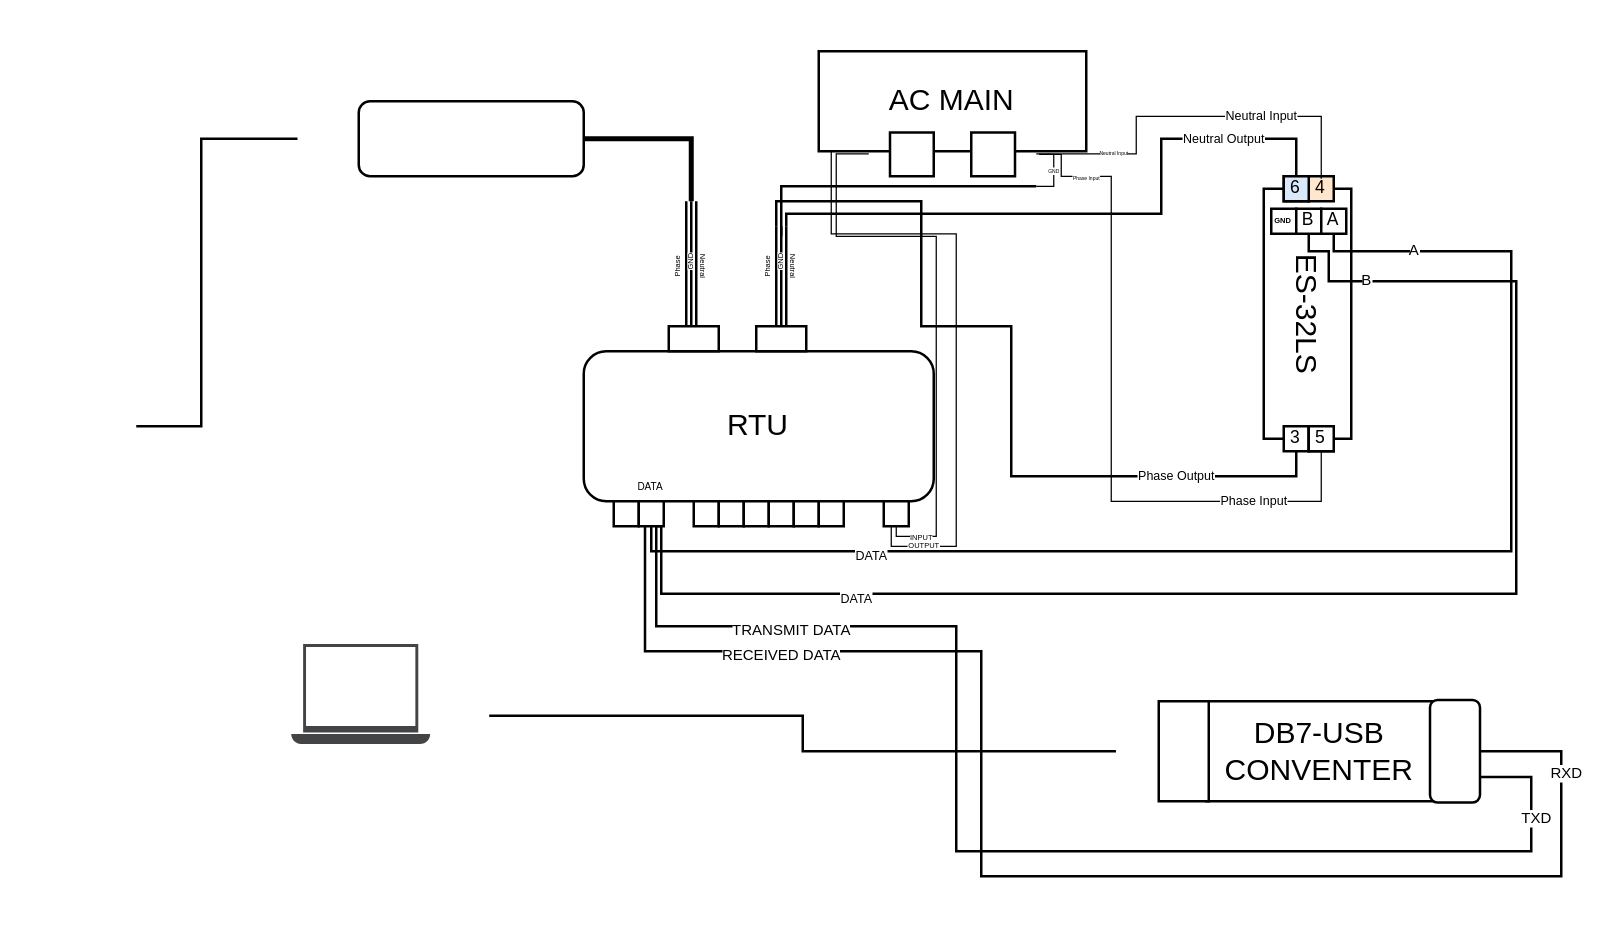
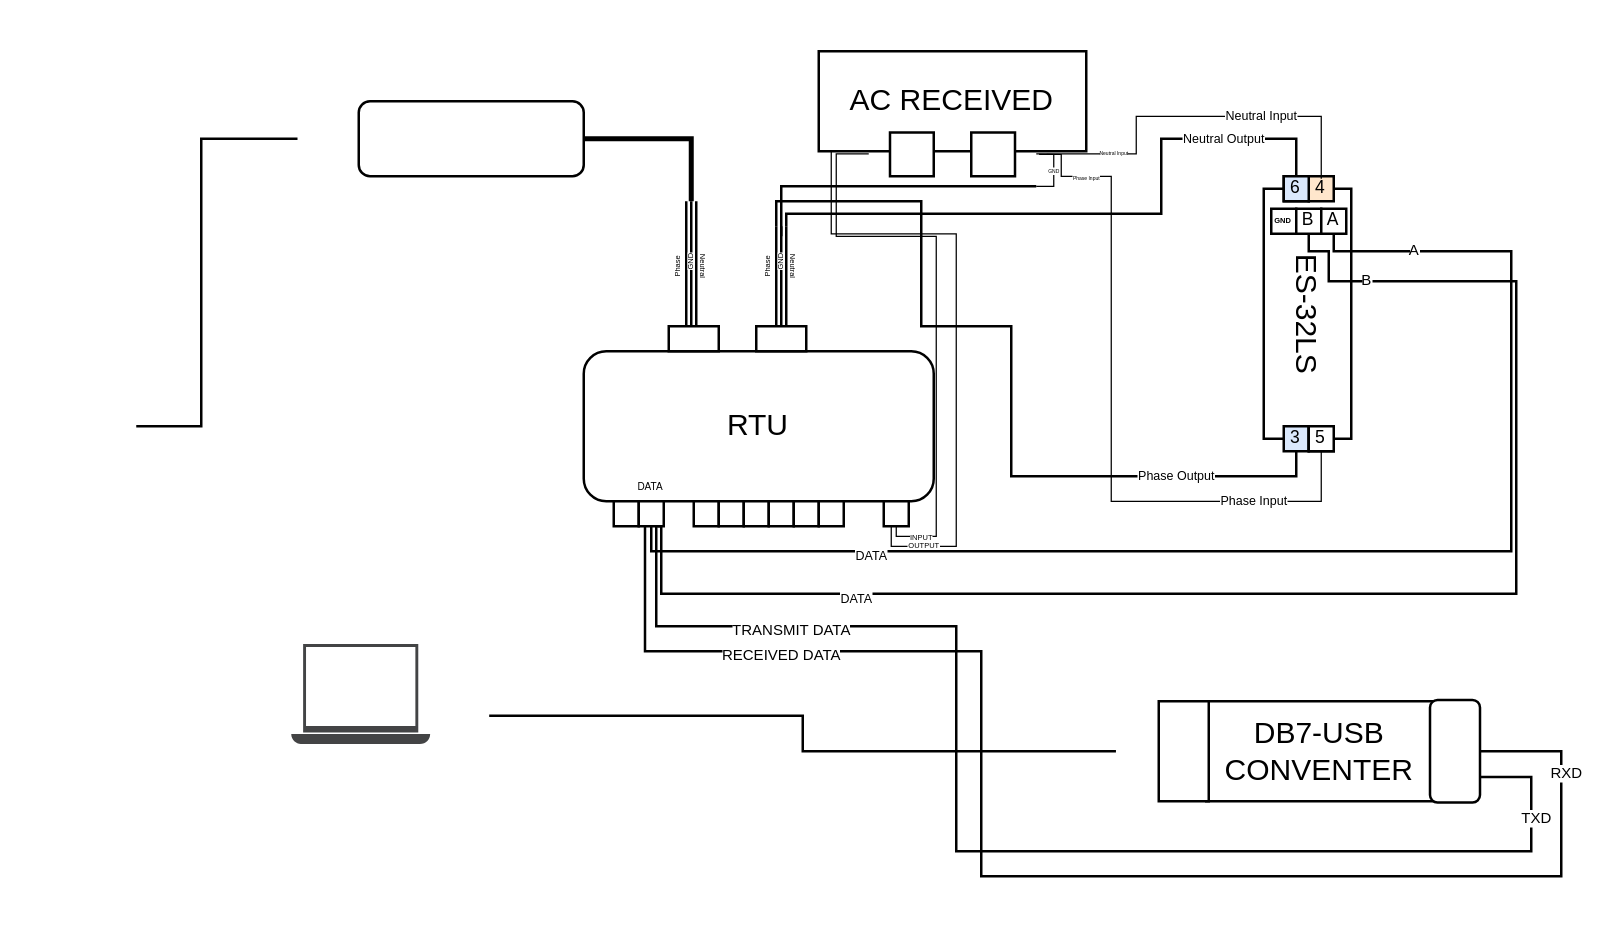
- <mxCell id="28" value="AC MAIN" style="rounded=0;whiteSpace=wrap;html=1;" vertex="1" parent="1"><mxGeometry x="327" y="20" width="107" height="40" as="geometry" /></mxCell>
+ <mxCell id="28" value="AC RECEIVED" style="rounded=0;whiteSpace=wrap;html=1;" vertex="1" parent="1"><mxGeometry x="327" y="20" width="107" height="40" as="geometry" /></mxCell>
- <mxCell id="18" value="&lt;font style=&quot;font-size: 7px;&quot;&gt;3&lt;/font&gt;" style="whiteSpace=wrap;html=1;aspect=fixed;perimeterSpacing=0;align=center;horizontal=1;verticalAlign=middle;spacing=2;spacingBottom=4;" vertex="1" parent="1"><mxGeometry x="513" y="170" width="10" height="10" as="geometry" /></mxCell>
+ <mxCell id="18" value="&lt;font style=&quot;font-size: 7px;&quot;&gt;3&lt;/font&gt;" style="whiteSpace=wrap;html=1;aspect=fixed;perimeterSpacing=0;align=center;horizontal=1;verticalAlign=middle;spacing=2;spacingBottom=4;fillColor=#dae8fc;" vertex="1" parent="1"><mxGeometry x="513" y="170" width="10" height="10" as="geometry" /></mxCell>
